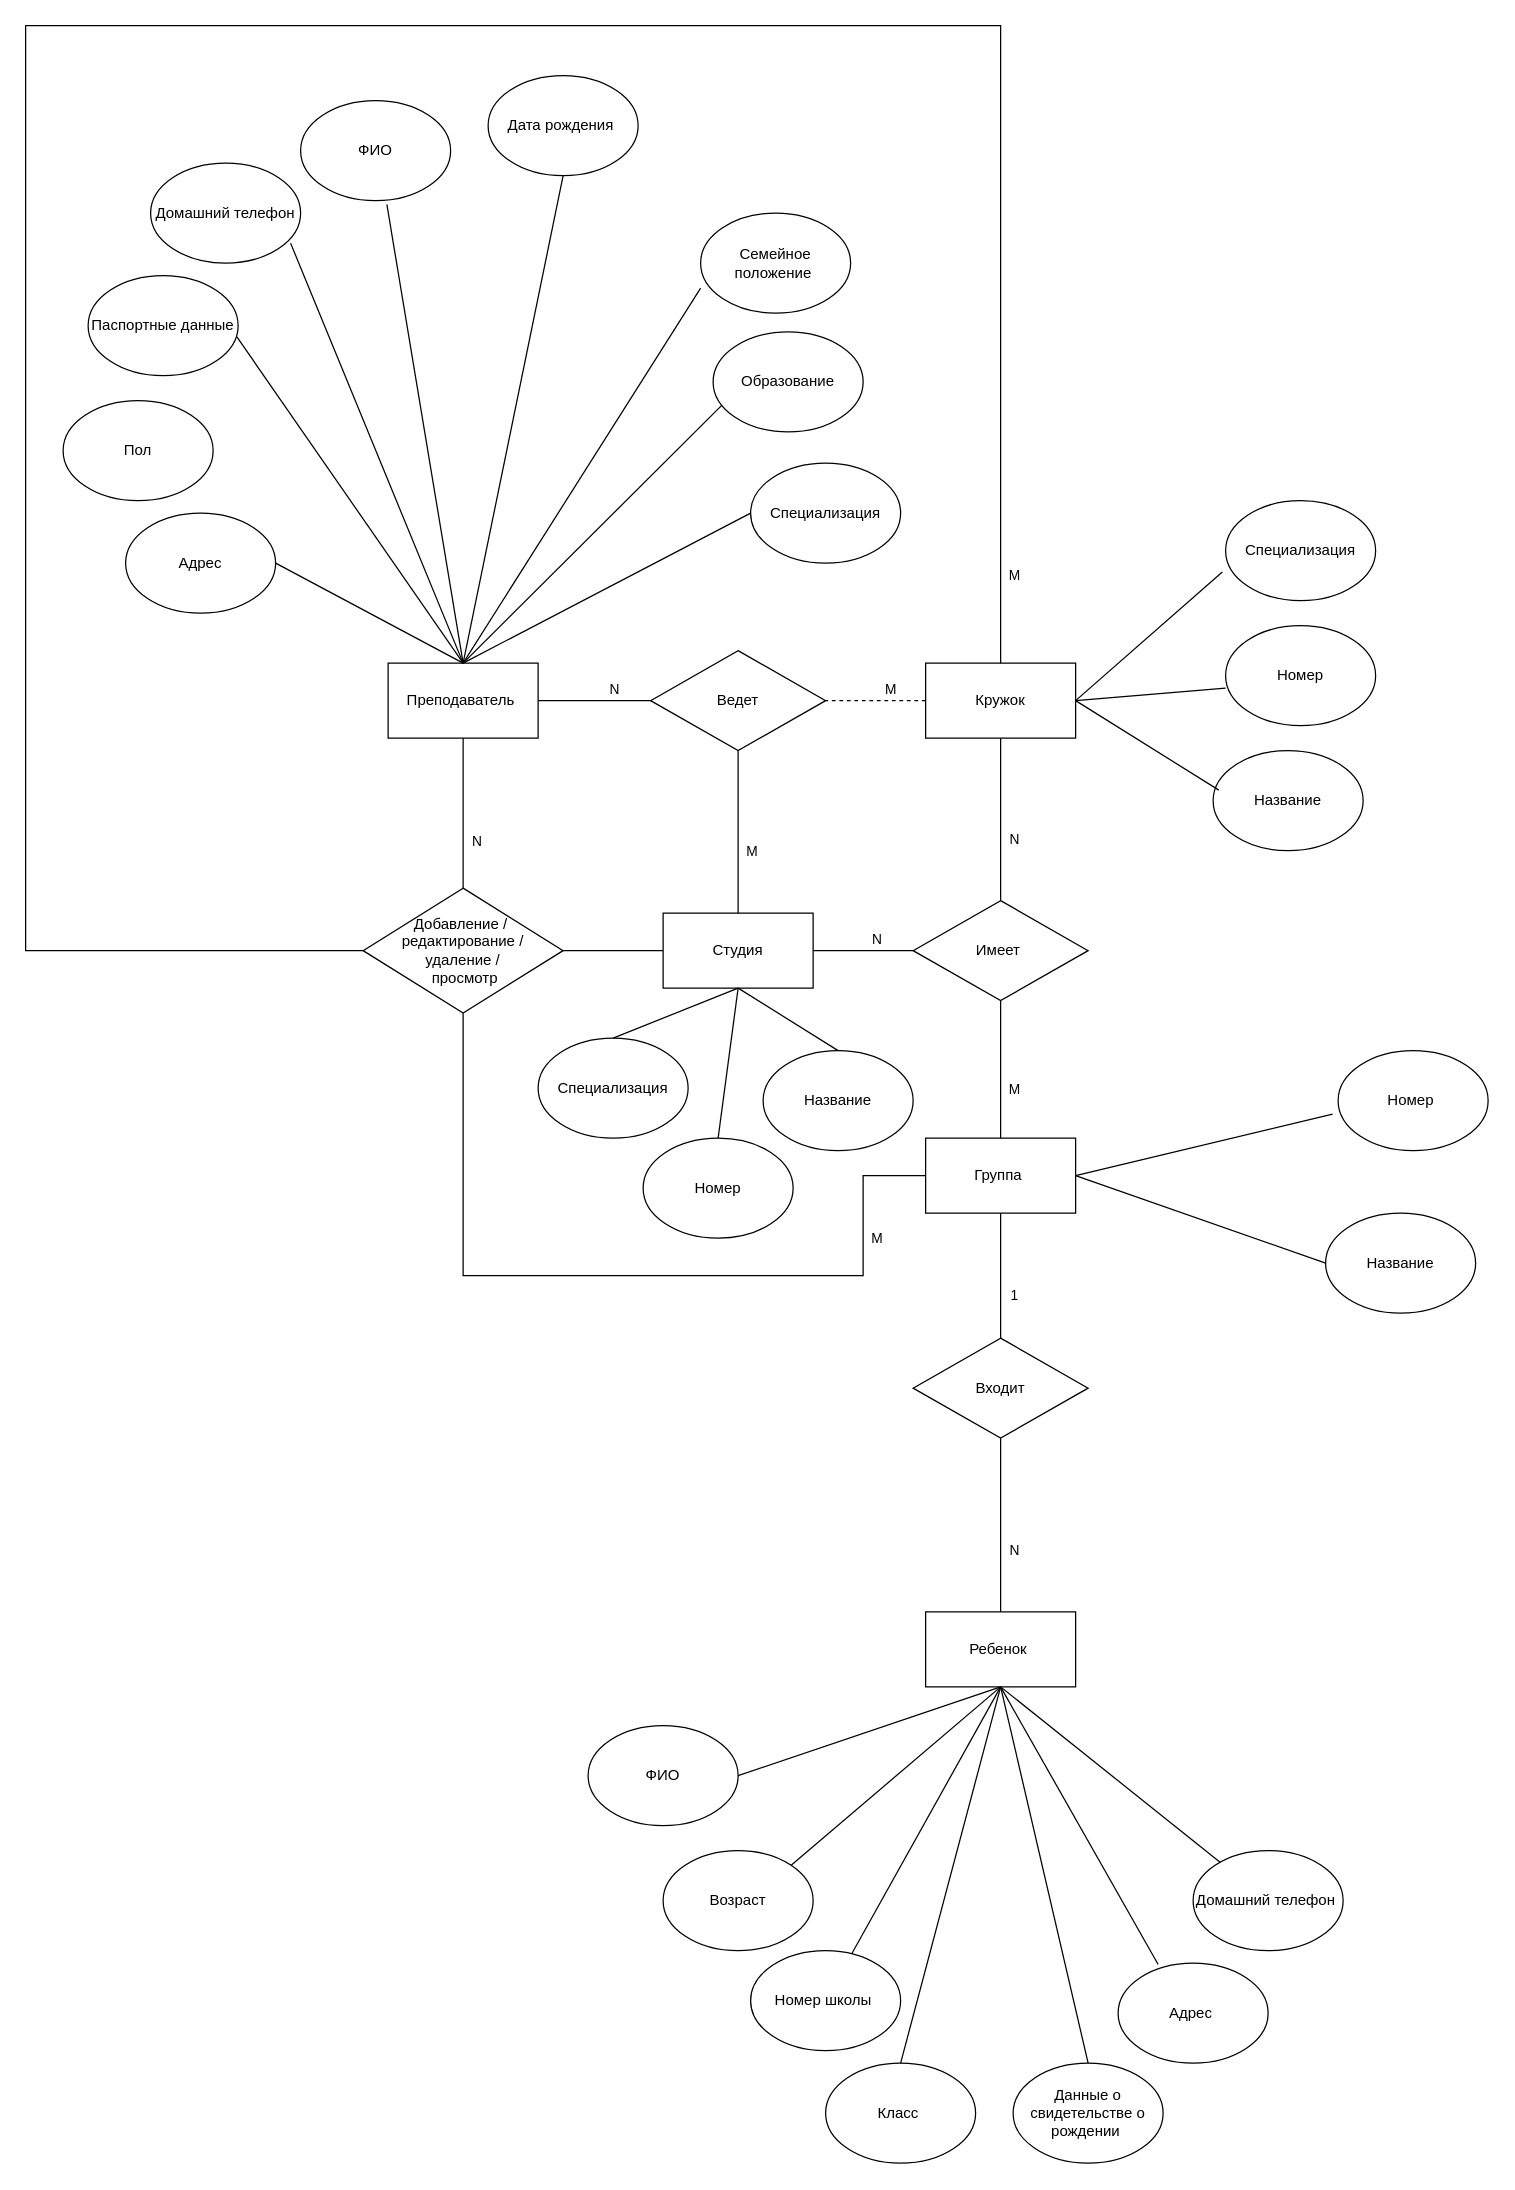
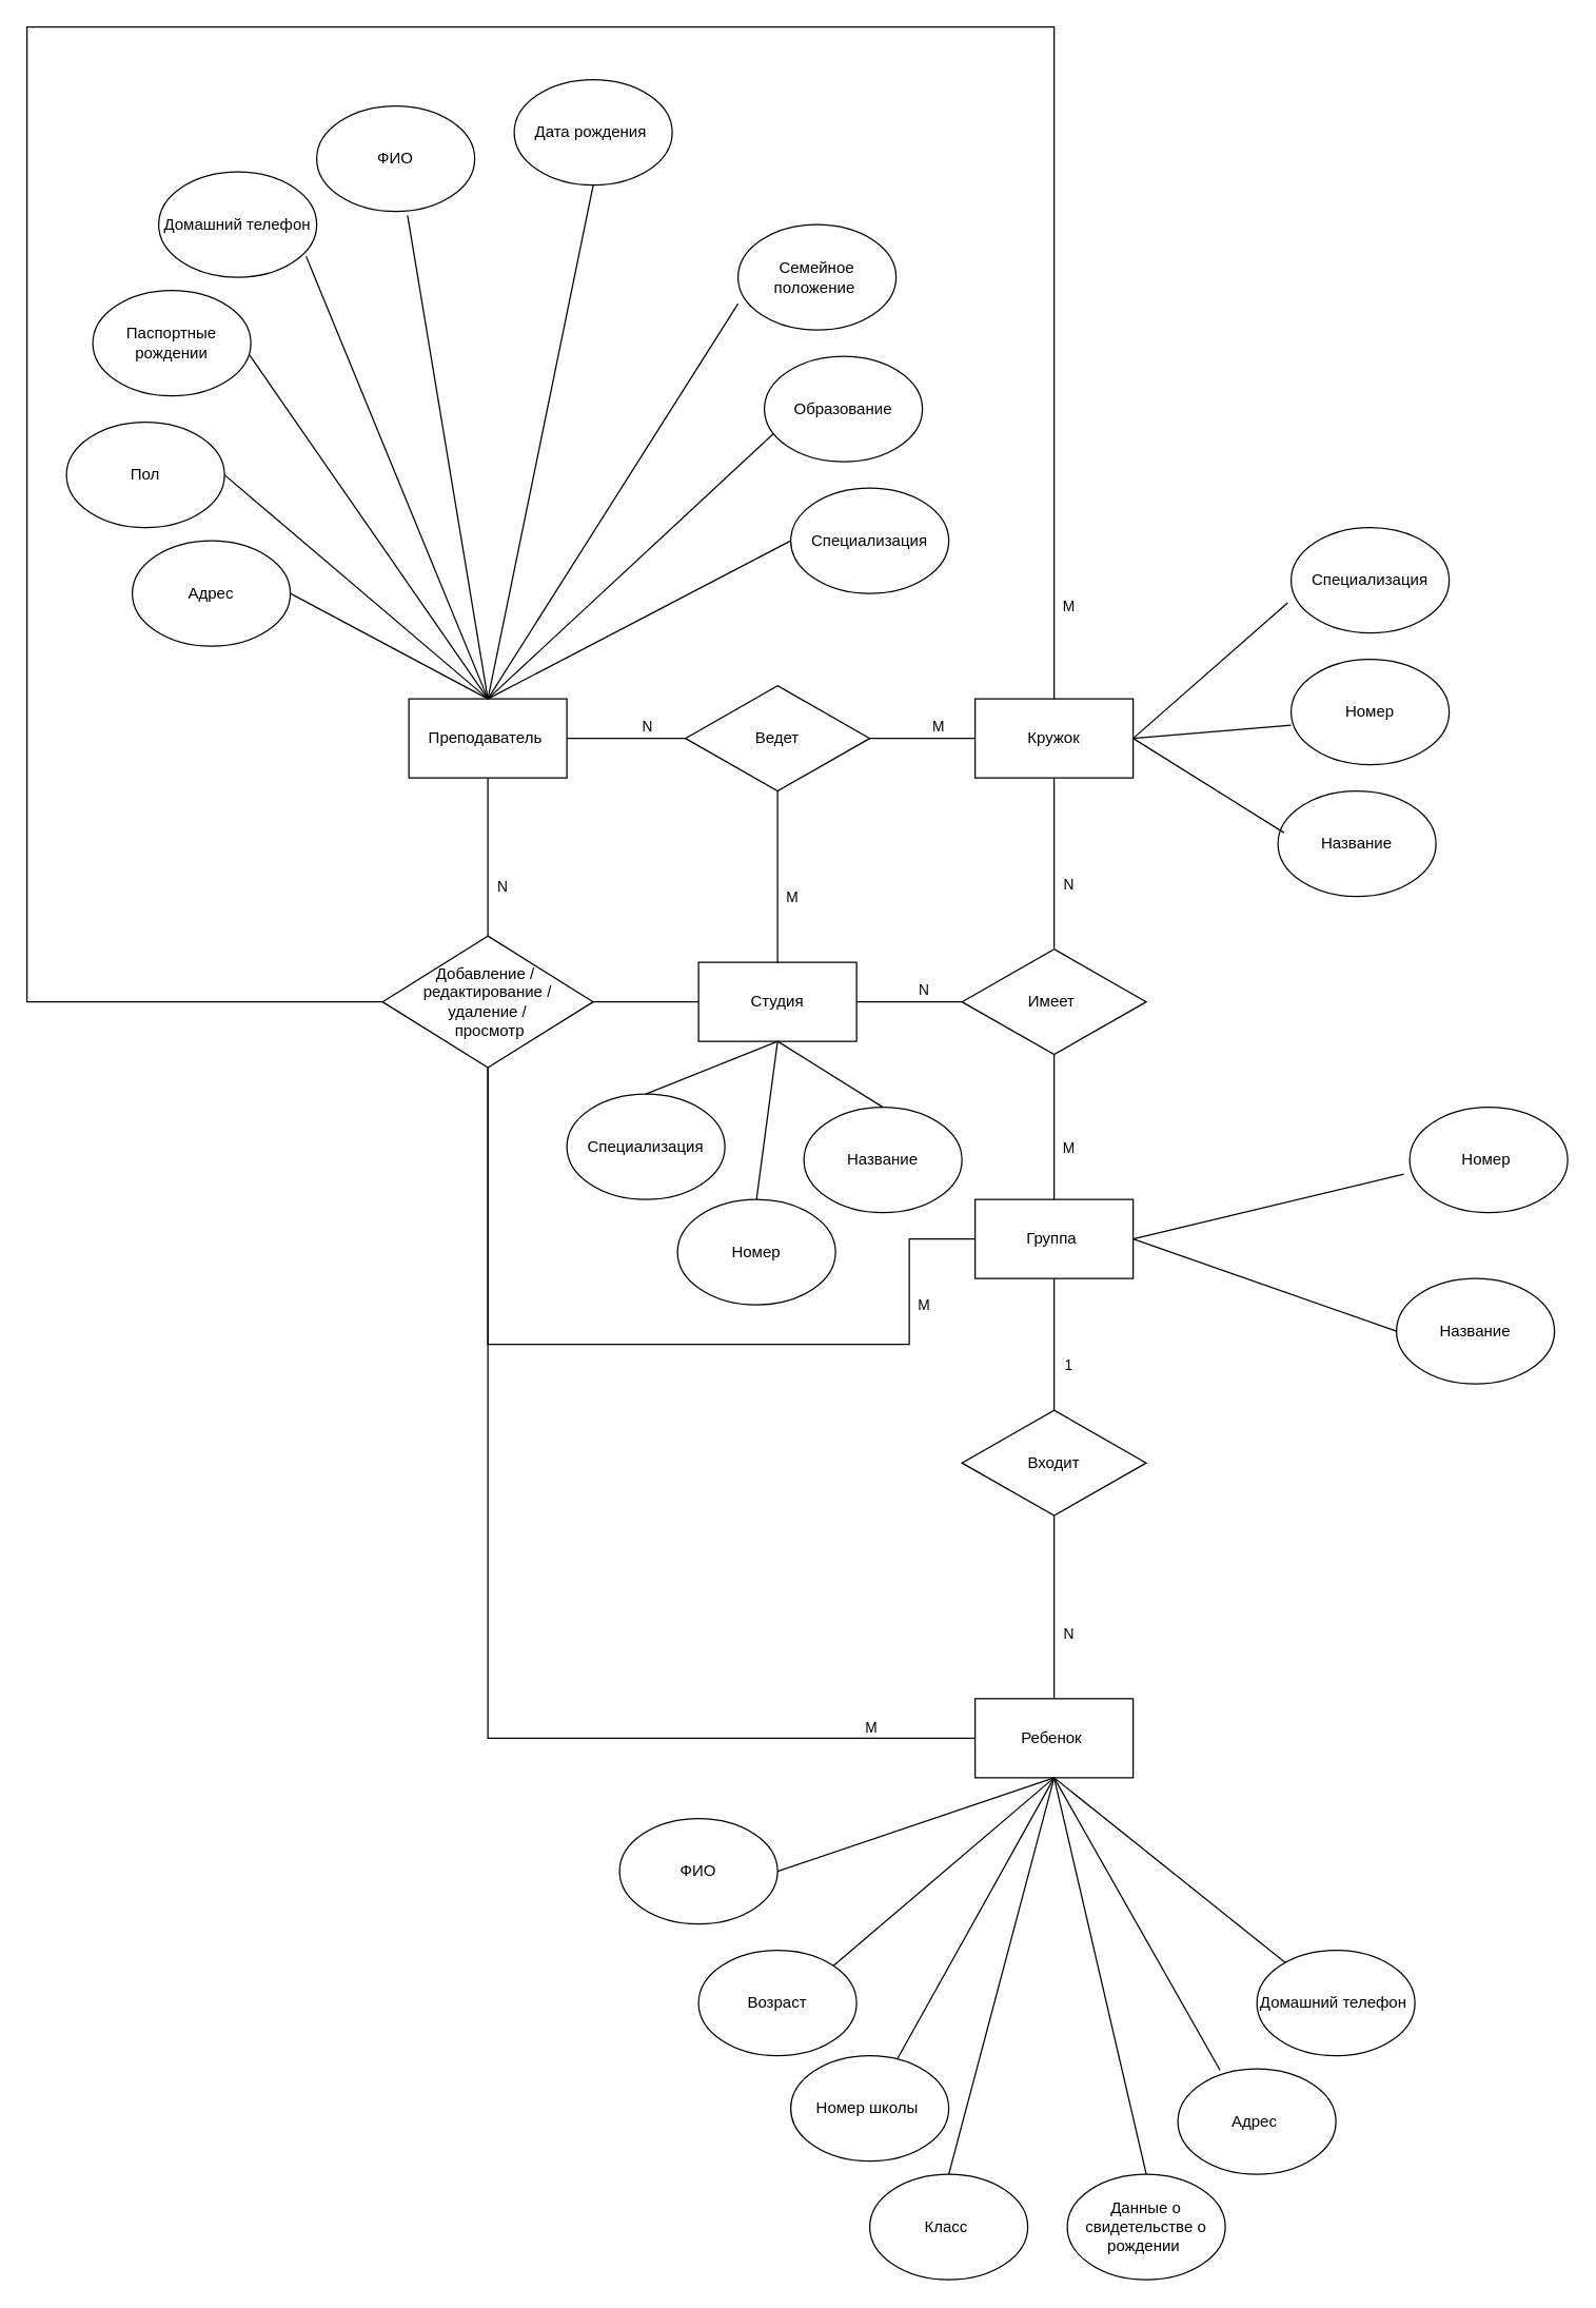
- <mxCell id="3" value="Паспортные данные" style="ellipse;whiteSpace=wrap;html=1;" parent="1" vertex="1"><mxGeometry x="70" y="220" width="120" height="80" as="geometry" /></mxCell>
+ <mxCell id="3" value="Паспортные рождении" style="ellipse;whiteSpace=wrap;html=1;" parent="1" vertex="1"><mxGeometry x="70" y="220" width="120" height="80" as="geometry" /></mxCell>
- <mxCell id="8" value="Образование" style="ellipse;whiteSpace=wrap;html=1;" parent="1" vertex="1"><mxGeometry x="570" y="265" width="120" height="80" as="geometry" /></mxCell>
+ <mxCell id="8" value="Образование" style="ellipse;whiteSpace=wrap;html=1;" parent="1" vertex="1"><mxGeometry x="580" y="270" width="120" height="80" as="geometry" /></mxCell>
+ <mxCell id="17" value="" style="endArrow=none;html=1;rounded=0;exitX=1;exitY=0.5;exitDx=0;exitDy=0;entryX=0.5;entryY=0;entryDx=0;entryDy=0;" parent="1" source="6" target="2" edge="1"><mxGeometry width="50" height="50" relative="1" as="geometry"><mxPoint x="330" y="460" as="sourcePoint" /><mxPoint x="380" y="450" as="targetPoint" /></mxGeometry></mxCell>
- <mxCell id="53" value="" style="endArrow=none;html=1;rounded=0;entryX=1;entryY=0.5;entryDx=0;entryDy=0;exitX=0;exitY=0.5;exitDx=0;exitDy=0;dashed=1;" parent="1" source="40" target="50" edge="1"><mxGeometry width="50" height="50" relative="1" as="geometry"><mxPoint x="510" y="800" as="sourcePoint" /><mxPoint x="560" y="750" as="targetPoint" /></mxGeometry></mxCell>
+ <mxCell id="53" value="" style="endArrow=none;html=1;rounded=0;entryX=1;entryY=0.5;entryDx=0;entryDy=0;exitX=0;exitY=0.5;exitDx=0;exitDy=0;" parent="1" source="40" target="50" edge="1"><mxGeometry width="50" height="50" relative="1" as="geometry"><mxPoint x="510" y="800" as="sourcePoint" /><mxPoint x="560" y="750" as="targetPoint" /></mxGeometry></mxCell>
+ <mxCell id="82" value="" style="endArrow=none;html=1;rounded=0;entryX=0.5;entryY=1;entryDx=0;entryDy=0;exitX=0;exitY=0.5;exitDx=0;exitDy=0;" parent="1" source="20" target="74" edge="1"><mxGeometry width="50" height="50" relative="1" as="geometry"><mxPoint x="410" y="980" as="sourcePoint" /><mxPoint x="460" y="930" as="targetPoint" /><Array as="points"><mxPoint x="370" y="1319" /></Array></mxGeometry></mxCell>
+ <mxCell id="83" value="M" style="edgeLabel;html=1;align=center;verticalAlign=middle;resizable=0;points=[];" parent="82" vertex="1" connectable="0"><mxGeometry x="-0.78" y="4" relative="1" as="geometry"><mxPoint x="17" y="-13" as="offset" /></mxGeometry></mxCell>
